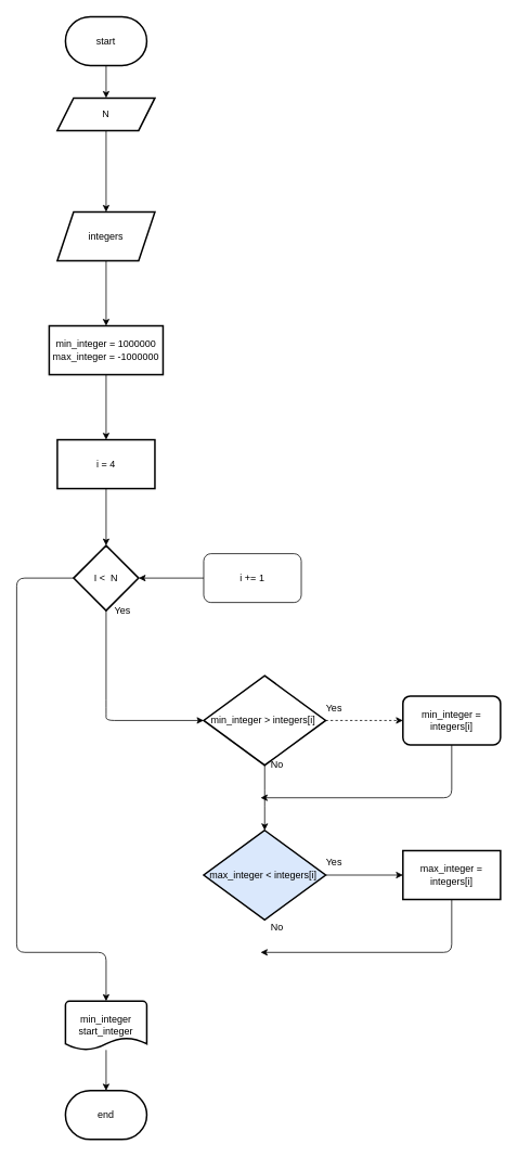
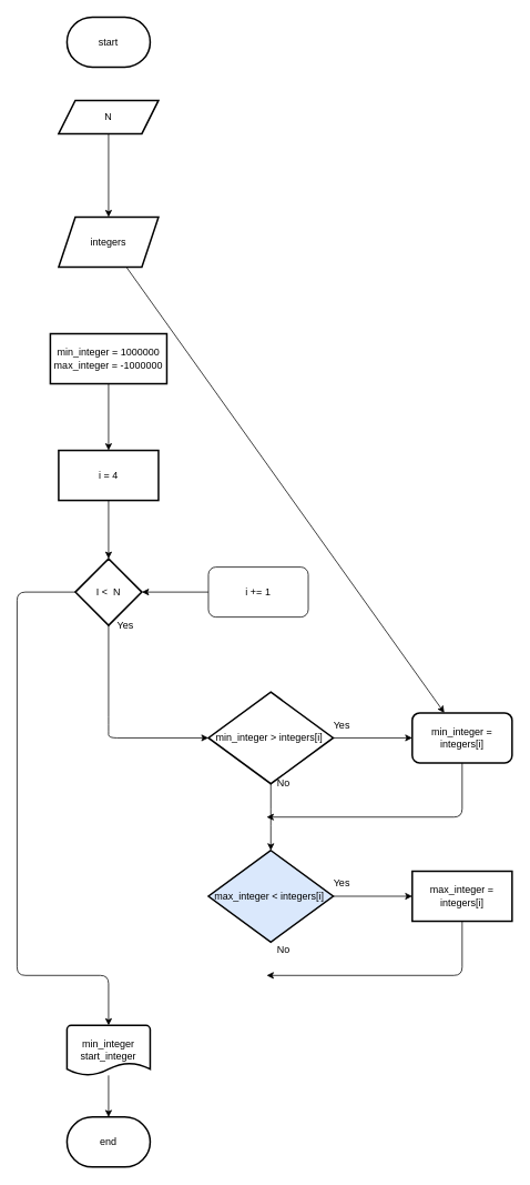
- <mxCell id="2" value="" style="edgeStyle=none;html=1;" edge="1" parent="1" source="3" target="5"><mxGeometry relative="1" as="geometry" /></mxCell>
- <mxCell id="6" value="" style="edgeStyle=none;html=1;" edge="1" parent="1" source="7" target="9"><mxGeometry relative="1" as="geometry" /></mxCell>
+ <mxCell id="6" value="" style="edgeStyle=none;html=1;" edge="1" parent="1" source="7" target="21"><mxGeometry relative="1" as="geometry" /></mxCell>
- <mxCell id="17" value="" style="edgeStyle=none;html=1;dashed=1;" edge="1" parent="1" source="19" target="21"><mxGeometry relative="1" as="geometry" /></mxCell>
+ <mxCell id="17" value="" style="edgeStyle=none;html=1;" edge="1" parent="1" source="19" target="21"><mxGeometry relative="1" as="geometry" /></mxCell>
